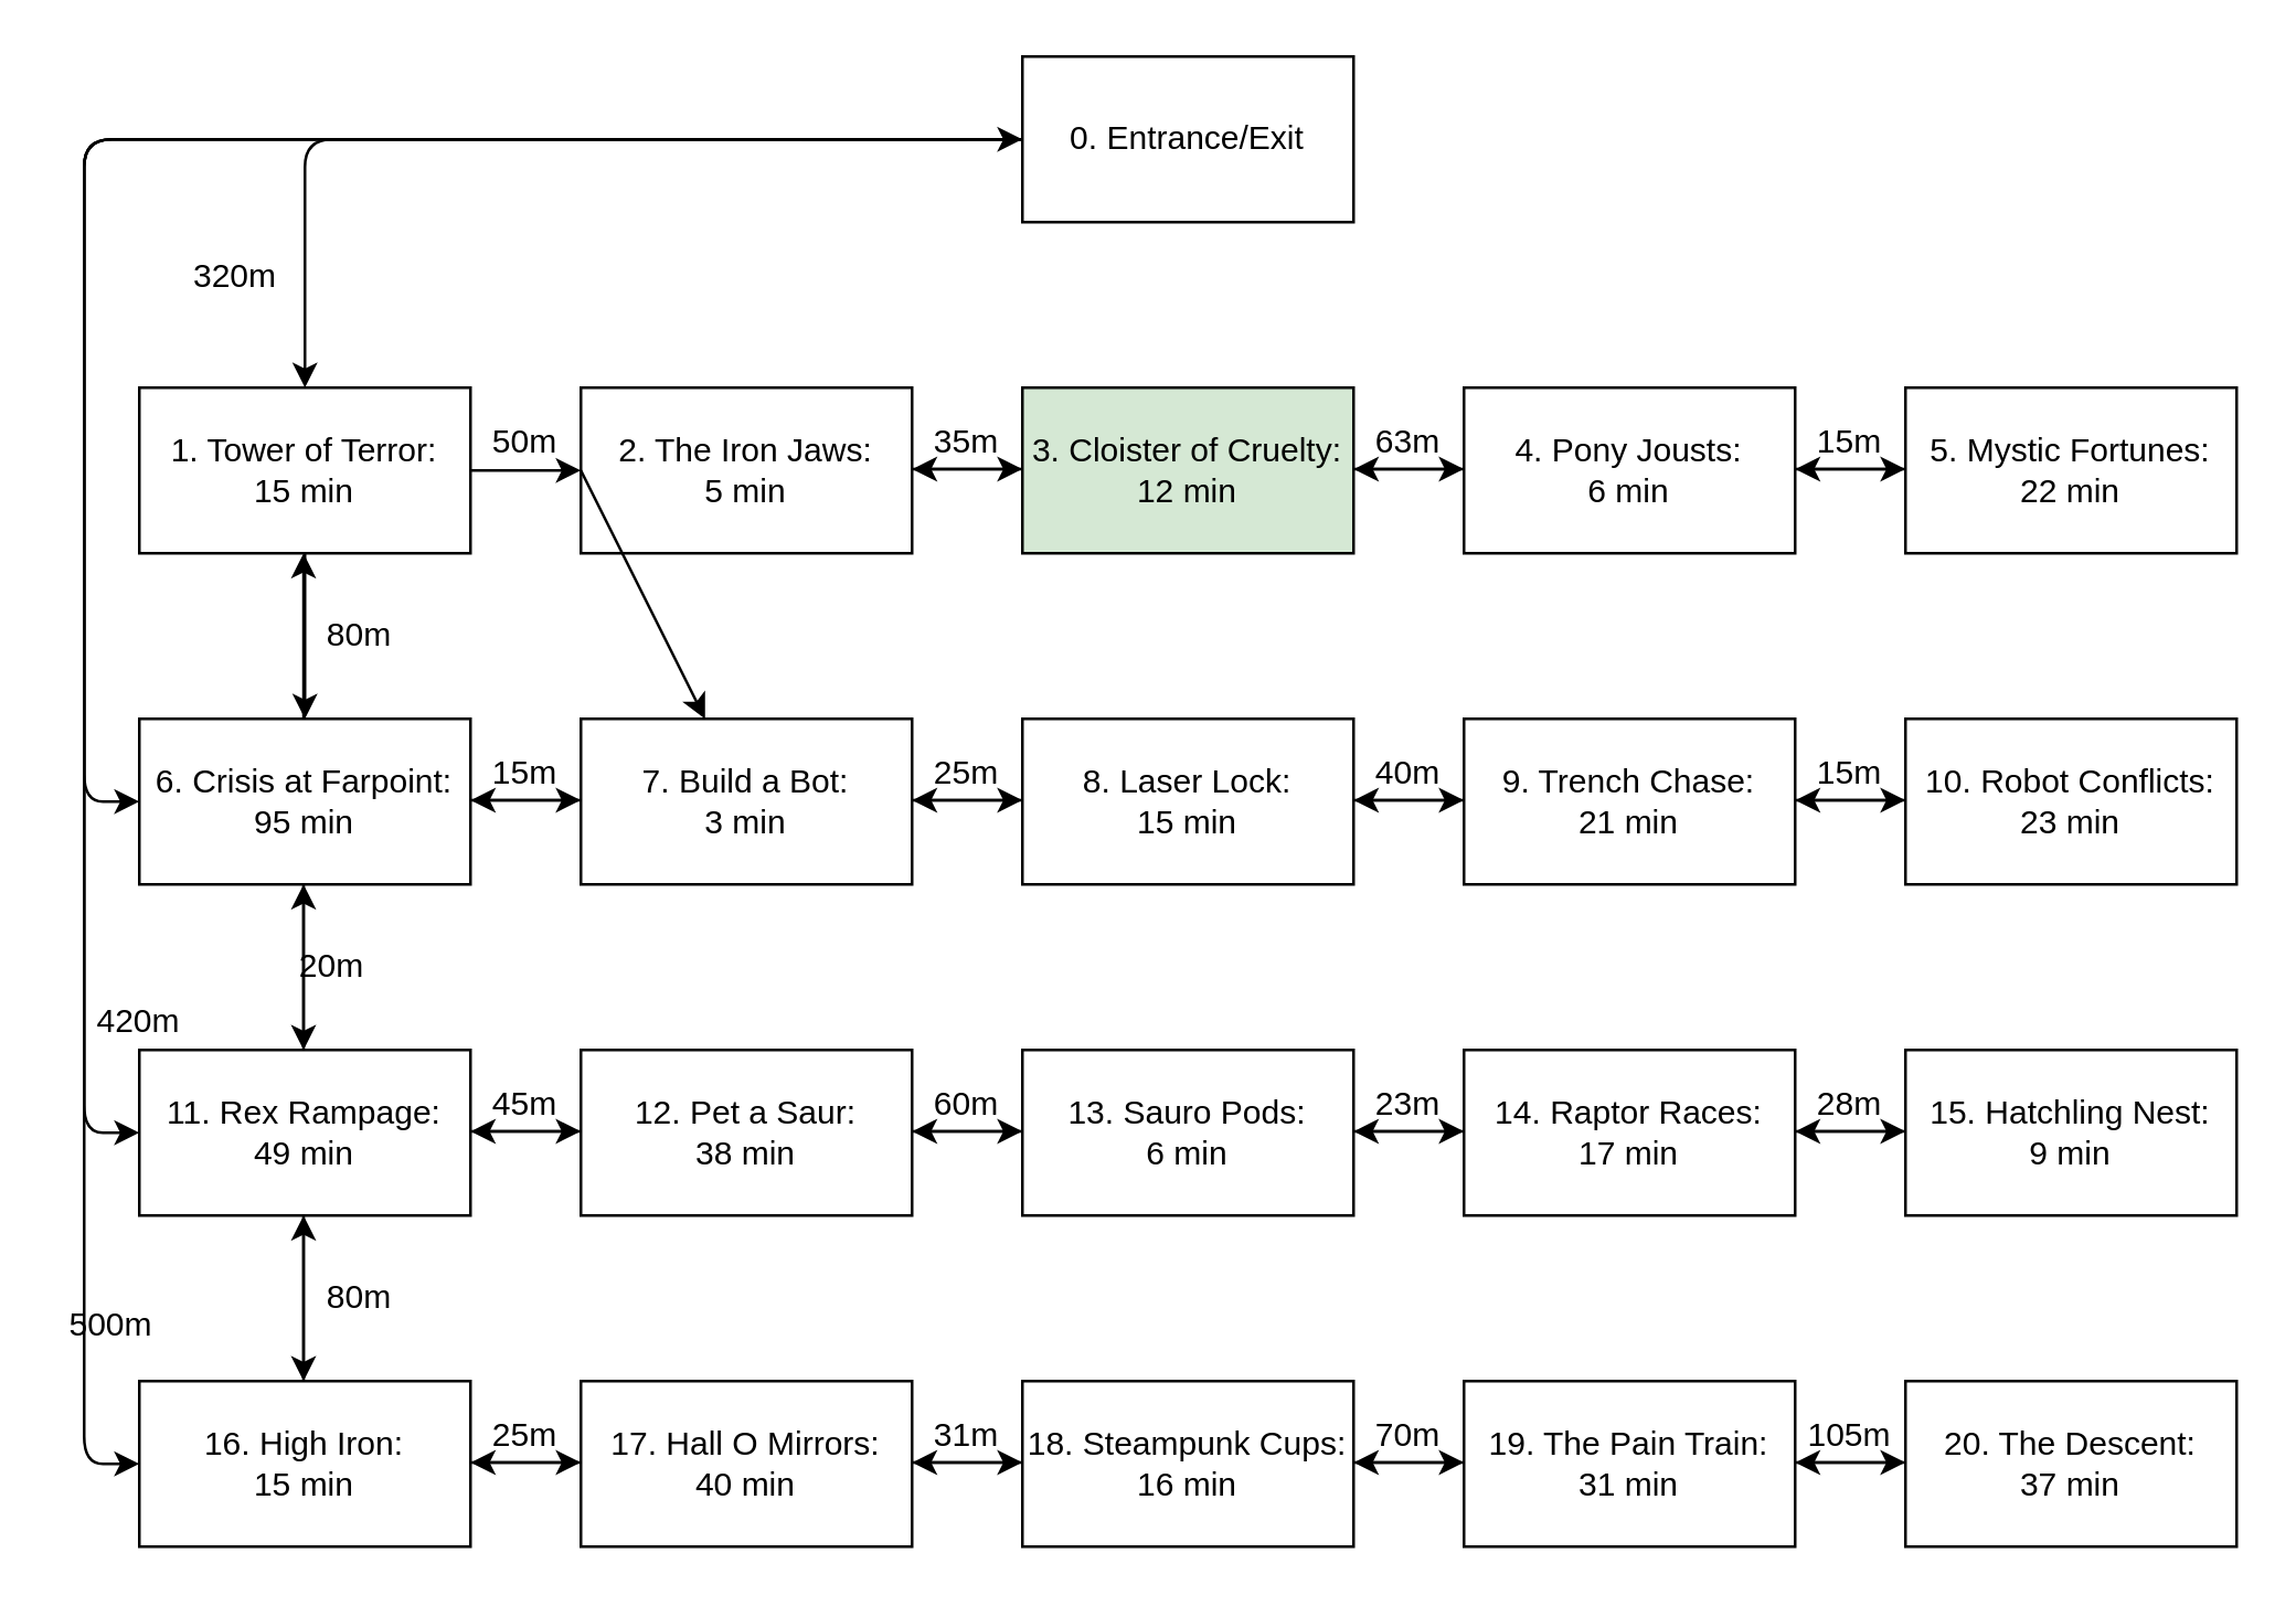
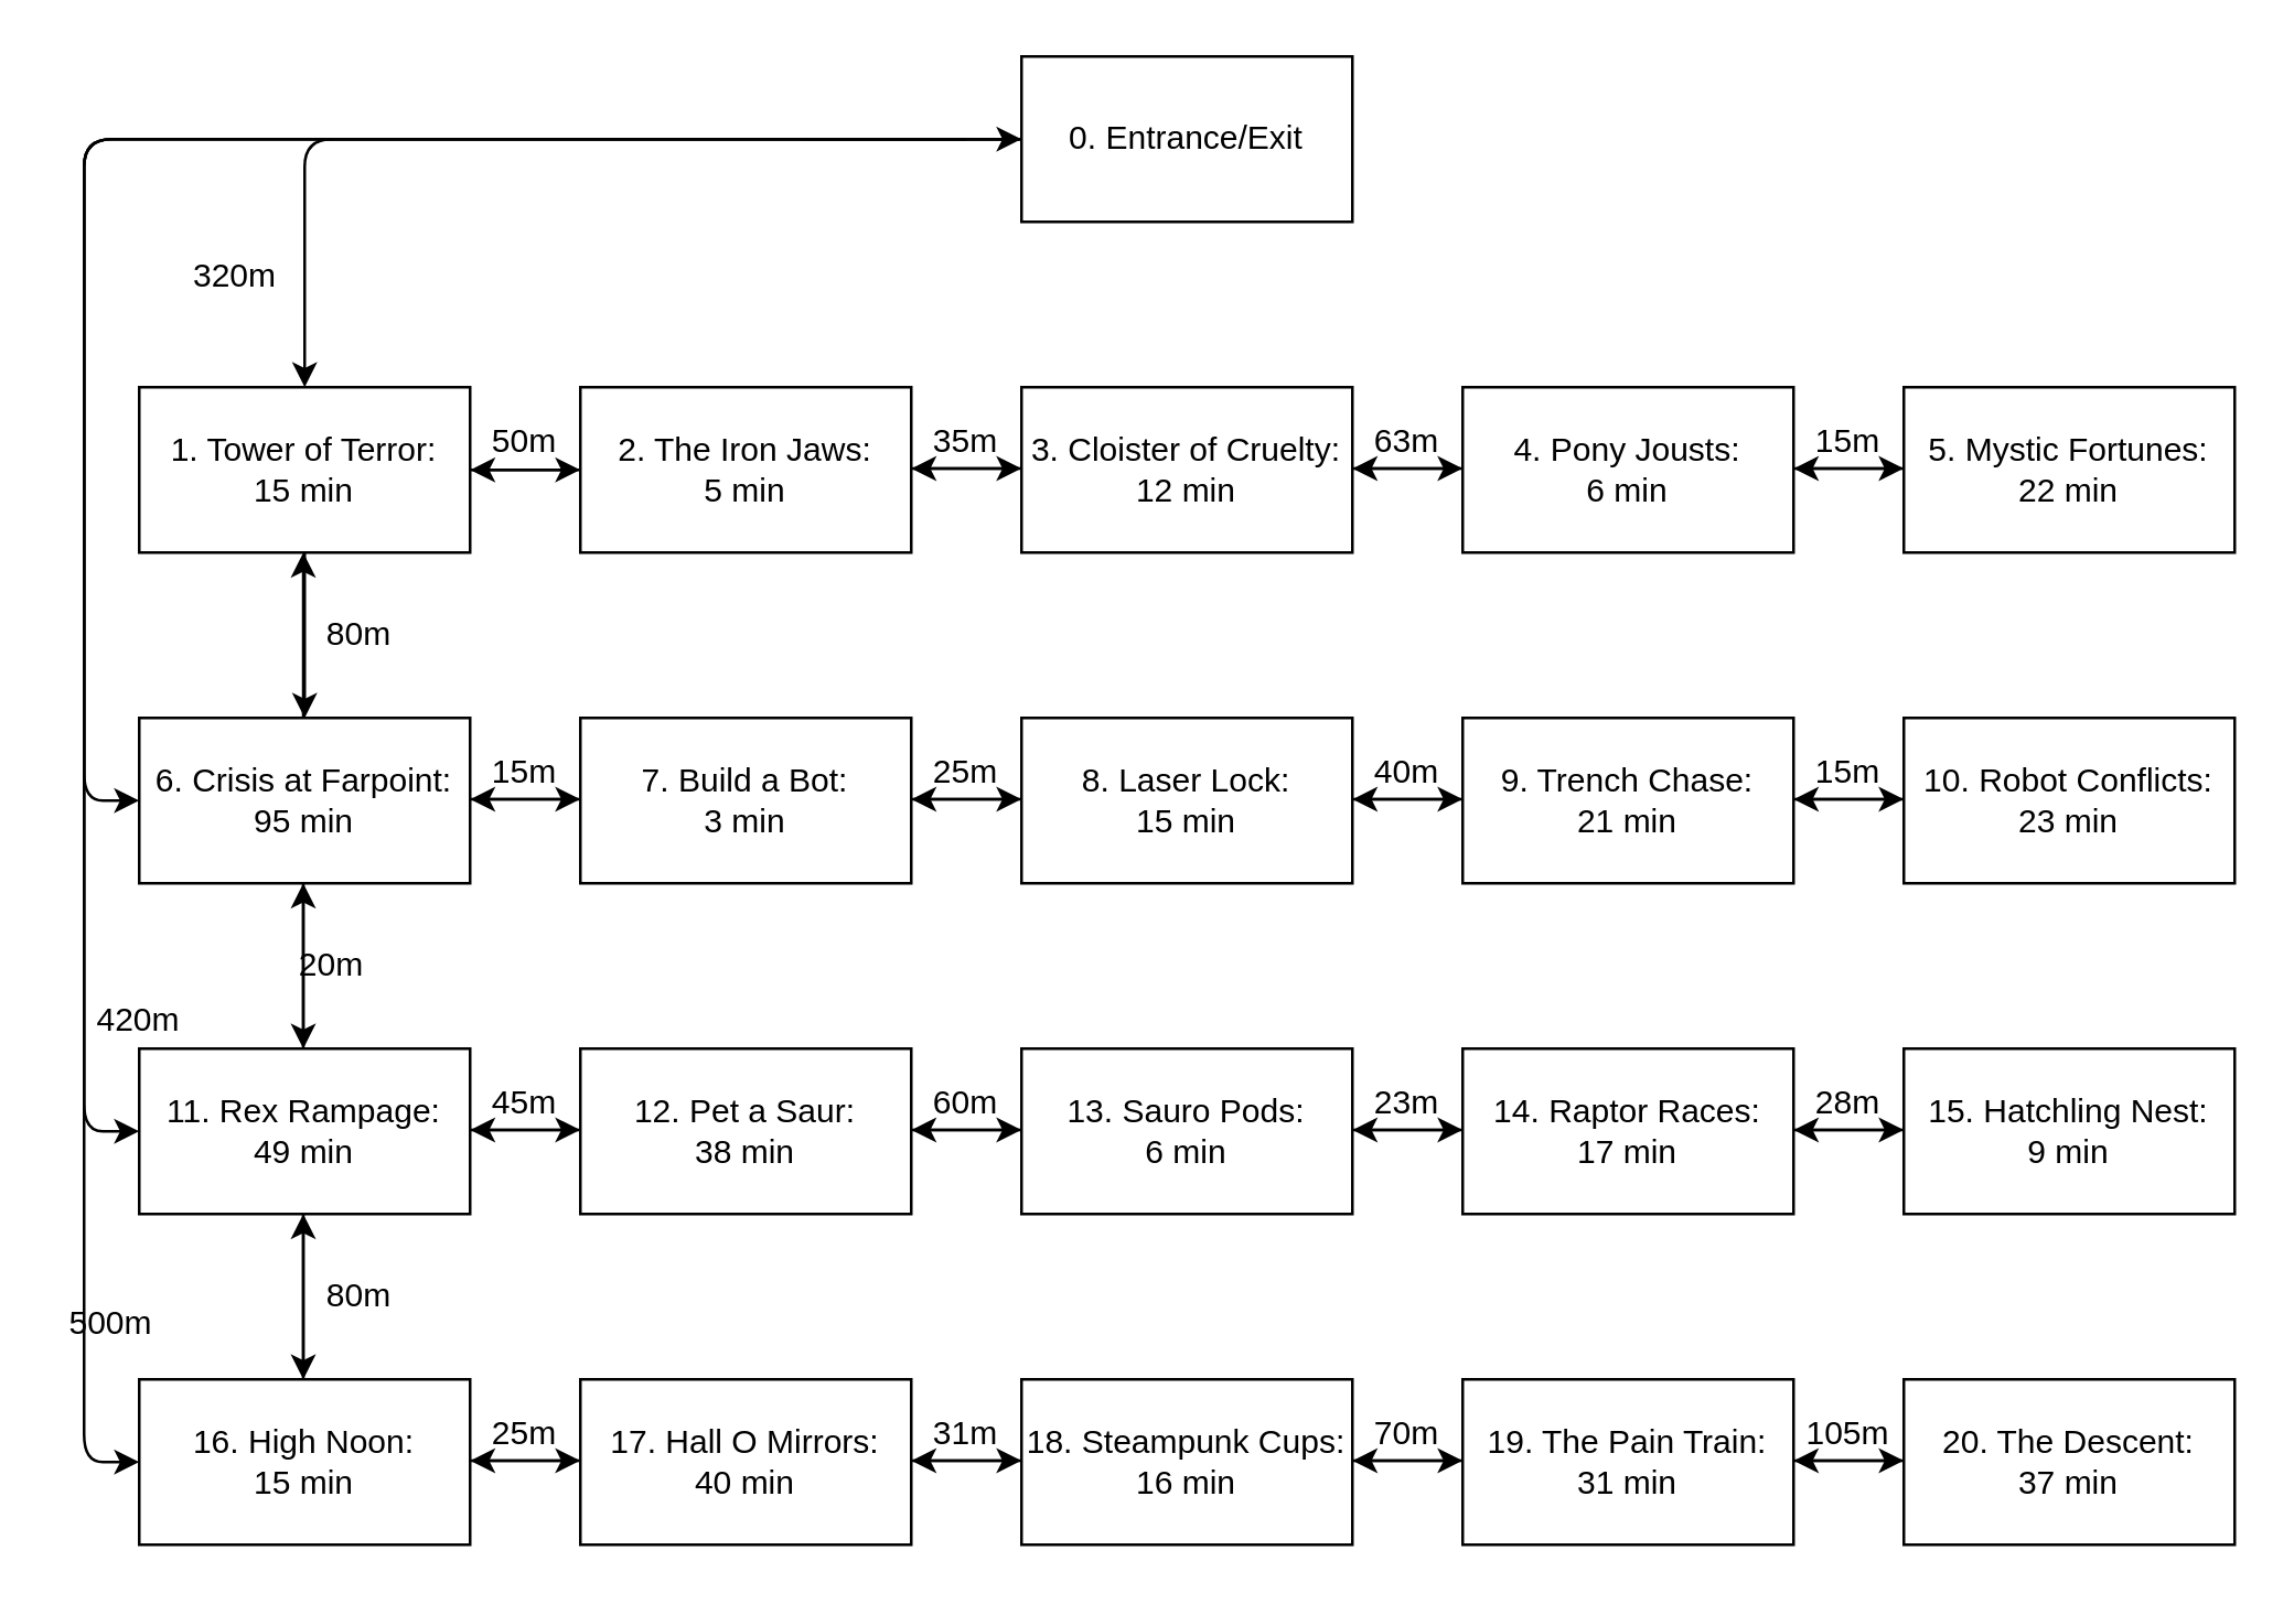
- <mxCell id="4" value="3. Cloister of Cruelty:&lt;br&gt;12 min" style="rounded=0;whiteSpace=wrap;html=1;fillColor=#d5e8d4;" parent="1" vertex="1"><mxGeometry x="370" y="140" width="120" height="60" as="geometry" /></mxCell>
+ <mxCell id="4" value="3. Cloister of Cruelty:&lt;br&gt;12 min" style="rounded=0;whiteSpace=wrap;html=1;" parent="1" vertex="1"><mxGeometry x="370" y="140" width="120" height="60" as="geometry" /></mxCell>
- <mxCell id="47" value="" style="endArrow=classic;html=1;exitX=0;exitY=0.5;exitDx=0;exitDy=0;" parent="1" source="3" target="7" edge="1"><mxGeometry width="50" height="50" relative="1" as="geometry"><mxPoint x="400" y="400" as="sourcePoint" /><mxPoint x="450" y="350" as="targetPoint" /></mxGeometry></mxCell>
+ <mxCell id="47" value="" style="endArrow=classic;html=1;entryX=1;entryY=0.5;entryDx=0;entryDy=0;exitX=0;exitY=0.5;exitDx=0;exitDy=0;" parent="1" source="3" target="2" edge="1"><mxGeometry width="50" height="50" relative="1" as="geometry"><mxPoint x="400" y="400" as="sourcePoint" /><mxPoint x="450" y="350" as="targetPoint" /></mxGeometry></mxCell>
- <mxCell id="21" value="16. High Iron:&lt;br&gt;15 min" style="rounded=0;whiteSpace=wrap;html=1;" parent="1" vertex="1"><mxGeometry x="50" y="500" width="120" height="60" as="geometry" /></mxCell>
+ <mxCell id="21" value="16. High Noon:&lt;br&gt;15 min" style="rounded=0;whiteSpace=wrap;html=1;" parent="1" vertex="1"><mxGeometry x="50" y="500" width="120" height="60" as="geometry" /></mxCell>
